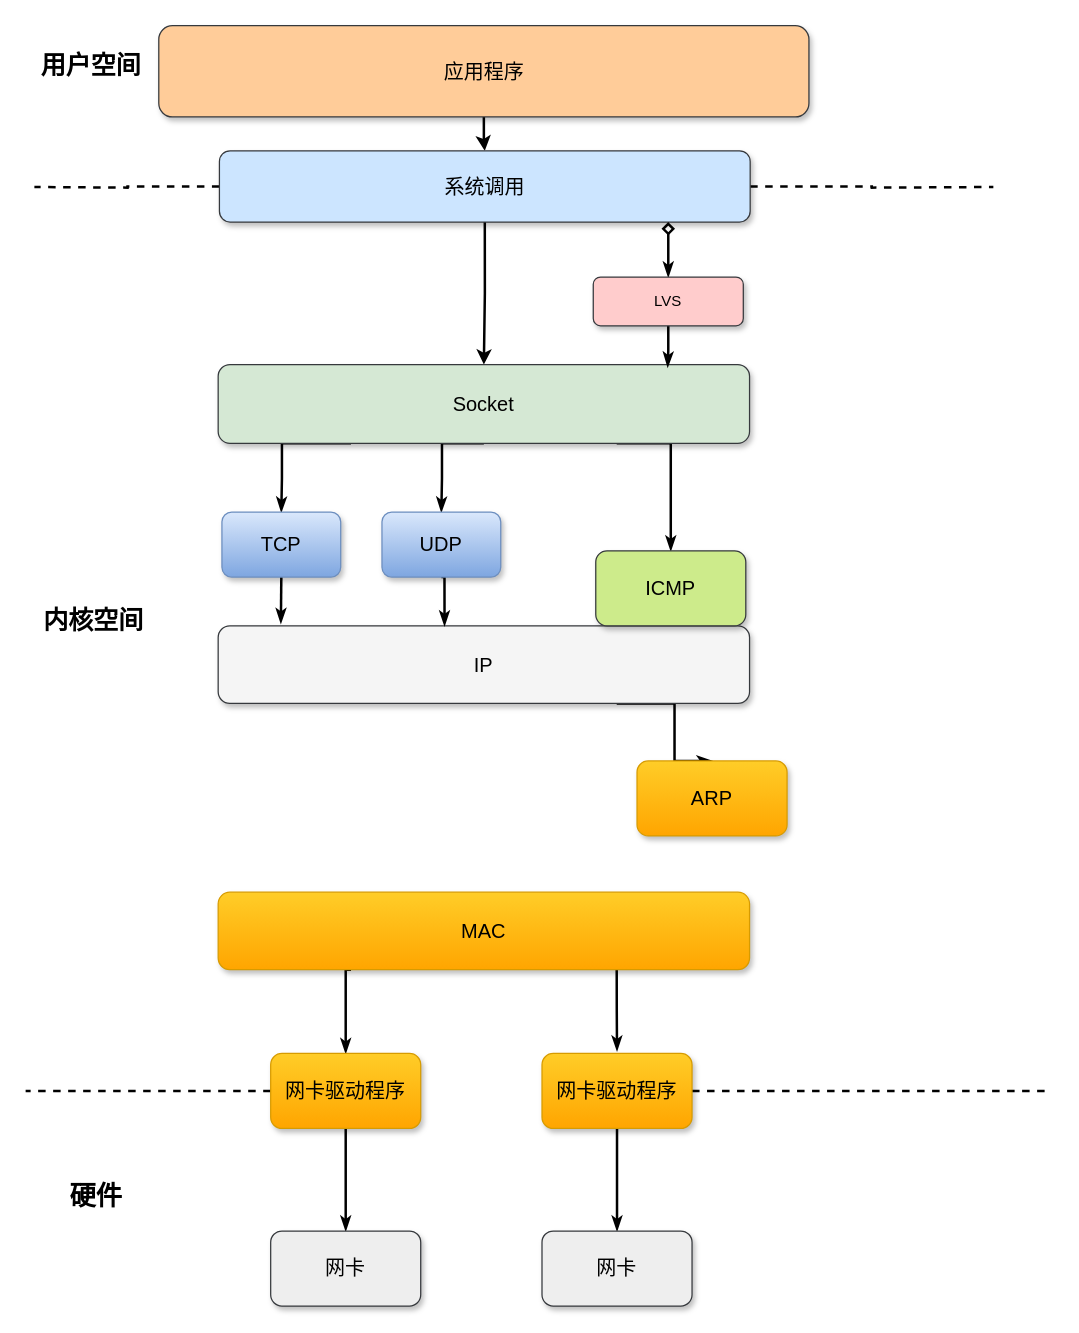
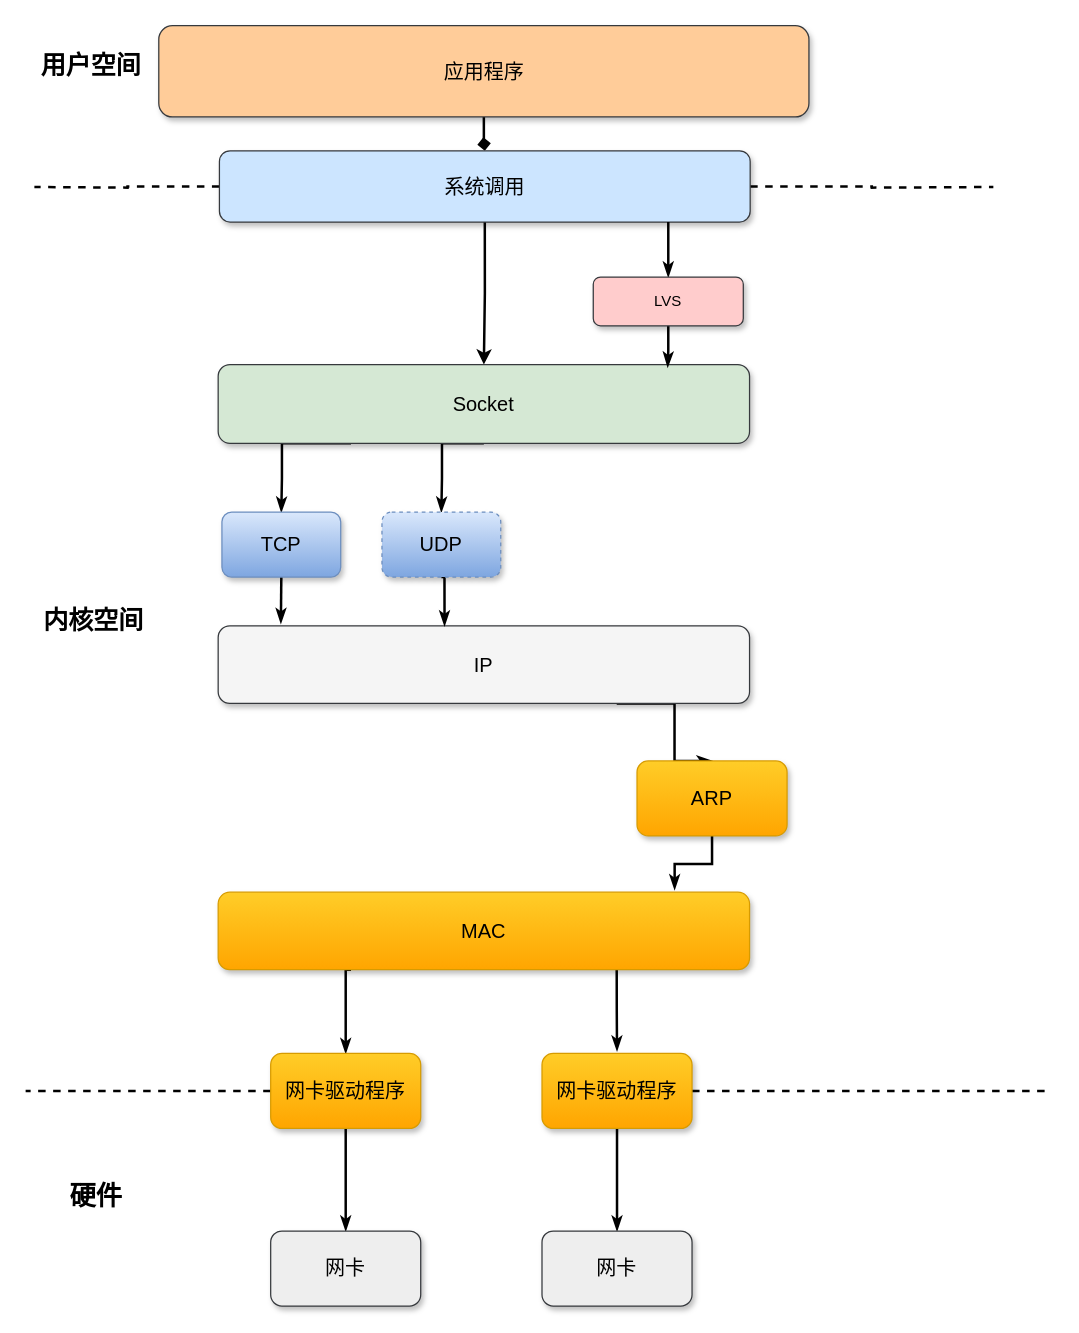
- <mxCell id="2" style="edgeStyle=orthogonalEdgeStyle;rounded=0;orthogonalLoop=1;jettySize=auto;html=1;entryX=0.5;entryY=0;entryDx=0;entryDy=0;strokeWidth=2;" edge="1" parent="1" source="3" target="7"><mxGeometry relative="1" as="geometry" /></mxCell>
+ <mxCell id="2" style="edgeStyle=orthogonalEdgeStyle;rounded=0;orthogonalLoop=1;jettySize=auto;html=1;entryX=0.5;entryY=0;entryDx=0;entryDy=0;strokeWidth=2;endArrow=diamond;" edge="1" parent="1" source="3" target="7"><mxGeometry relative="1" as="geometry" /></mxCell>
- <mxCell id="12" value="" style="edgeStyle=orthogonalEdgeStyle;rounded=0;orthogonalLoop=1;jettySize=auto;html=1;strokeWidth=2;startArrow=classicThin;startFill=1;endArrow=diamond;endFill=0;" edge="1" parent="1" source="14" target="7"><mxGeometry relative="1" as="geometry"><Array as="points"><mxPoint x="534" y="186" /><mxPoint x="534" y="186" /></Array></mxGeometry></mxCell>
+ <mxCell id="12" value="" style="edgeStyle=orthogonalEdgeStyle;rounded=0;orthogonalLoop=1;jettySize=auto;html=1;strokeWidth=2;startArrow=classicThin;startFill=1;endArrow=none;endFill=0;" edge="1" parent="1" source="14" target="7"><mxGeometry relative="1" as="geometry"><Array as="points"><mxPoint x="534" y="186" /><mxPoint x="534" y="186" /></Array></mxGeometry></mxCell>
- <mxCell id="10" style="edgeStyle=orthogonalEdgeStyle;rounded=0;orthogonalLoop=1;jettySize=auto;html=1;exitX=0.75;exitY=1;exitDx=0;exitDy=0;startArrow=none;startFill=0;endArrow=classicThin;endFill=1;strokeWidth=2;" edge="1" parent="1" source="11" target="17"><mxGeometry relative="1" as="geometry"><Array as="points"><mxPoint x="536" y="354" /></Array></mxGeometry></mxCell>
- <mxCell id="21" value="&lt;font style=&quot;font-size: 16px&quot;&gt;UDP&lt;/font&gt;" style="rounded=1;whiteSpace=wrap;html=1;shadow=1;gradientColor=#7ea6e0;fillColor=#dae8fc;strokeColor=#6c8ebf;" vertex="1" parent="1"><mxGeometry x="305" y="409" width="95" height="52" as="geometry" /></mxCell>
+ <mxCell id="21" value="&lt;font style=&quot;font-size: 16px&quot;&gt;UDP&lt;/font&gt;" style="rounded=1;whiteSpace=wrap;html=1;shadow=1;gradientColor=#7ea6e0;fillColor=#dae8fc;strokeColor=#6c8ebf;dashed=1;" vertex="1" parent="1"><mxGeometry x="305" y="409" width="95" height="52" as="geometry" /></mxCell>
- <mxCell id="17" value="&lt;font style=&quot;font-size: 16px&quot;&gt;ICMP&lt;/font&gt;" style="rounded=1;whiteSpace=wrap;html=1;shadow=1;fillColor=#cdeb8b;strokeColor=#36393d;" vertex="1" parent="1"><mxGeometry x="476" y="440" width="120" height="60" as="geometry" /></mxCell>
+ <mxCell id="25" style="edgeStyle=orthogonalEdgeStyle;rounded=0;orthogonalLoop=1;jettySize=auto;html=1;exitX=0.5;exitY=1;exitDx=0;exitDy=0;entryX=0.859;entryY=-0.032;entryDx=0;entryDy=0;entryPerimeter=0;startArrow=none;startFill=0;endArrow=classicThin;endFill=1;strokeWidth=2;" edge="1" parent="1" source="26" target="24"><mxGeometry relative="1" as="geometry" /></mxCell>
